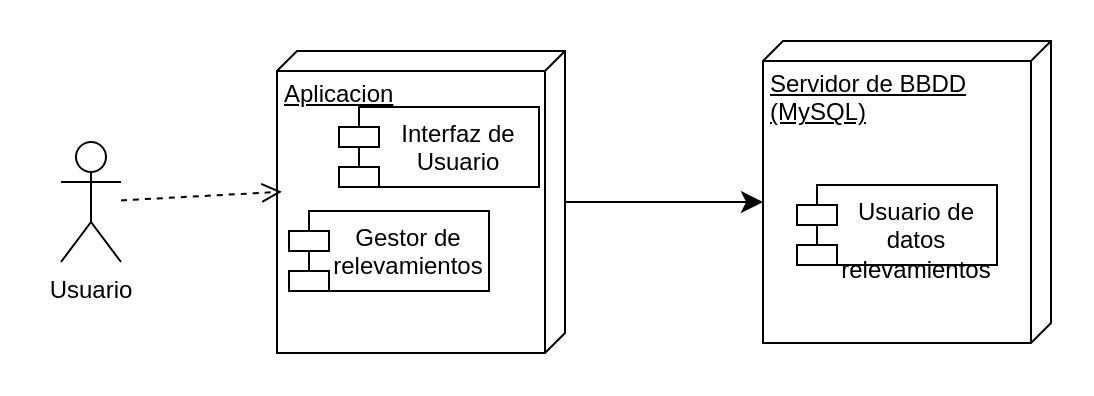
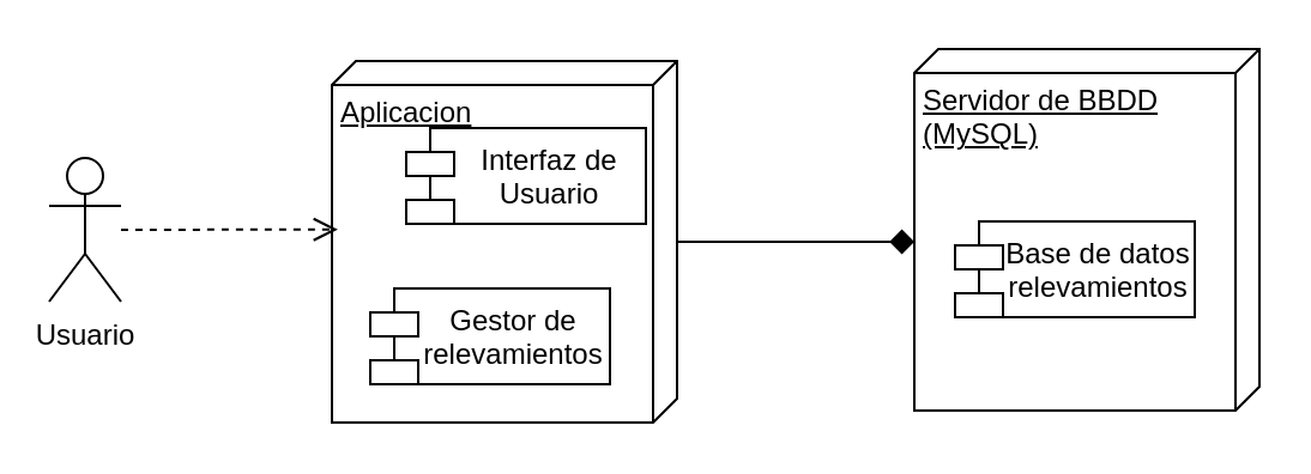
- <mxCell id="5" value="Usuario" style="shape=umlActor;verticalLabelPosition=bottom;verticalAlign=top;html=1;" vertex="1" parent="1"><mxGeometry x="30" y="70.5" width="30" height="60" as="geometry" /></mxCell>
+ <mxCell id="5" value="Usuario" style="shape=umlActor;verticalLabelPosition=bottom;verticalAlign=top;html=1;" vertex="1" parent="1"><mxGeometry x="20" y="65.5" width="30" height="60" as="geometry" /></mxCell>
- <mxCell id="9" style="edgeStyle=none;curved=1;rounded=0;orthogonalLoop=1;jettySize=auto;html=1;entryX=0;entryY=0;entryDx=80.5;entryDy=144;entryPerimeter=0;fontSize=12;startSize=8;endSize=8;" edge="1" parent="1" source="2" target="7"><mxGeometry relative="1" as="geometry" /></mxCell>
+ <mxCell id="9" style="edgeStyle=none;curved=1;rounded=0;orthogonalLoop=1;jettySize=auto;html=1;entryX=0;entryY=0;entryDx=80.5;entryDy=144;entryPerimeter=0;fontSize=12;startSize=8;endSize=8;endArrow=diamond;" edge="1" parent="1" source="2" target="7"><mxGeometry relative="1" as="geometry" /></mxCell>
- <mxCell id="8" value="Usuario de datos relevamientos" style="shape=module;align=left;spacingLeft=20;align=center;verticalAlign=top;whiteSpace=wrap;html=1;" vertex="1" parent="1"><mxGeometry x="398" y="92" width="100" height="40" as="geometry" /></mxCell>
+ <mxCell id="8" value="Base de datos relevamientos" style="shape=module;align=left;spacingLeft=20;align=center;verticalAlign=top;whiteSpace=wrap;html=1;" vertex="1" parent="1"><mxGeometry x="398" y="92" width="100" height="40" as="geometry" /></mxCell>
- <mxCell id="4" value="Gestor de relevamientos" style="shape=module;align=left;spacingLeft=20;align=center;verticalAlign=top;whiteSpace=wrap;html=1;" vertex="1" parent="1"><mxGeometry x="144" y="105" width="100" height="40" as="geometry" /></mxCell>
+ <mxCell id="4" value="Gestor de relevamientos" style="shape=module;align=left;spacingLeft=20;align=center;verticalAlign=top;whiteSpace=wrap;html=1;" vertex="1" parent="1"><mxGeometry x="154" y="120" width="100" height="40" as="geometry" /></mxCell>
